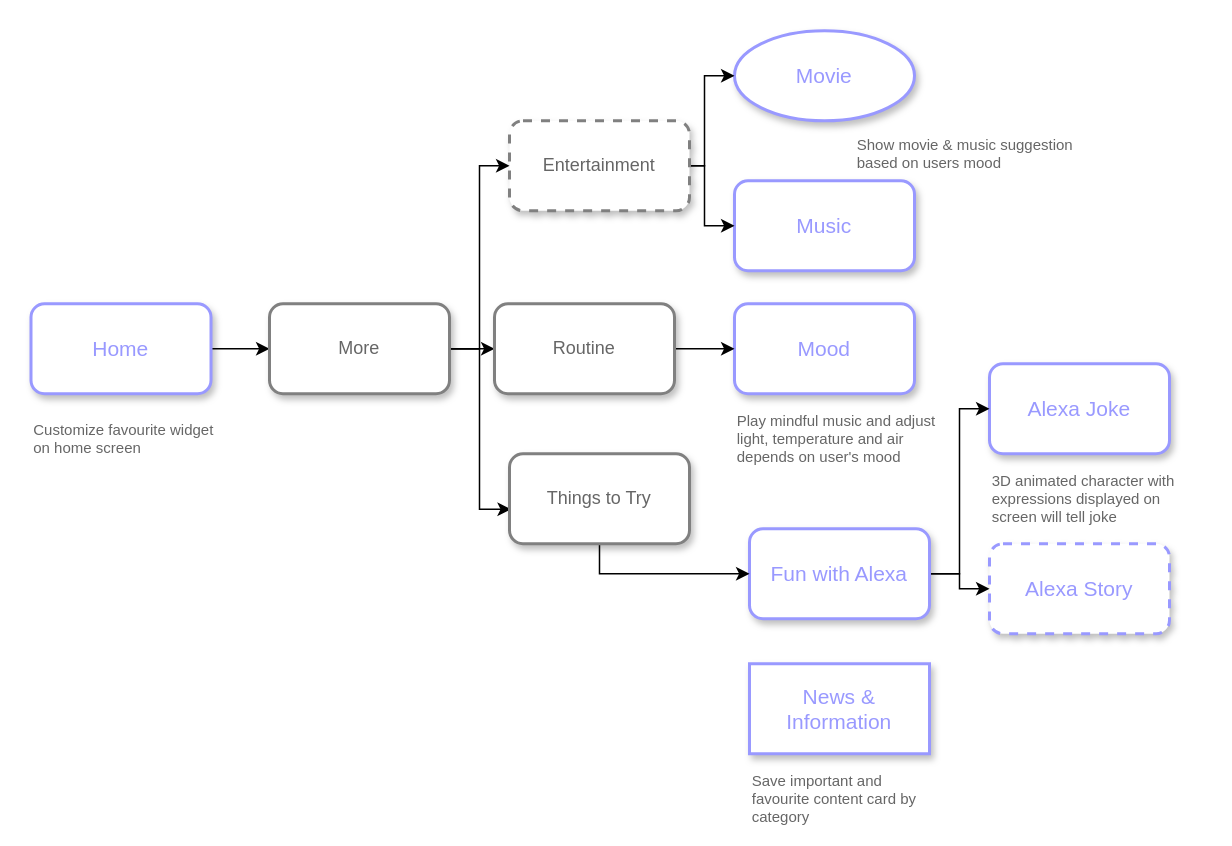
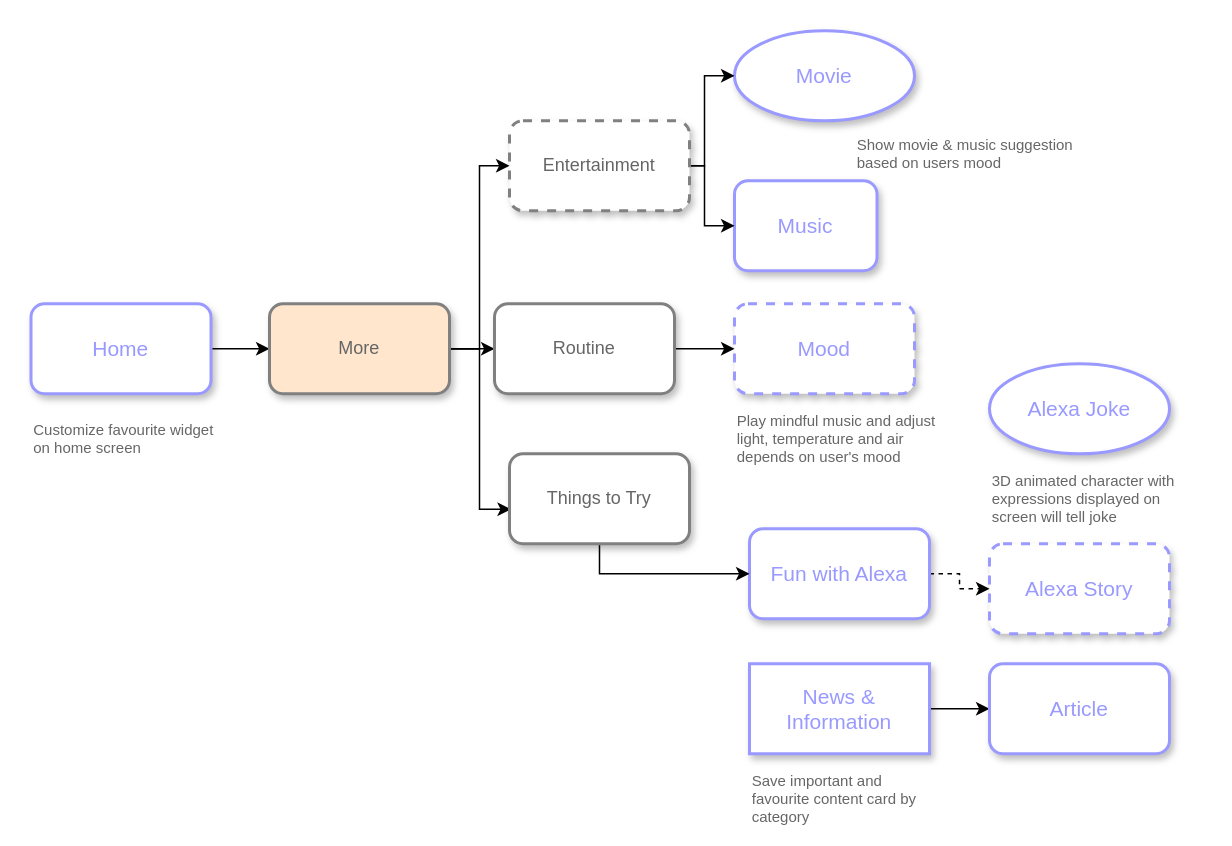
- <mxCell id="5" value="&lt;font style=&quot;font-size: 14px;&quot;&gt;&lt;span style=&quot;font-size: 14px;&quot;&gt;Music&lt;/span&gt;&lt;/font&gt;" style="rounded=1;whiteSpace=wrap;html=1;shadow=1;sketch=0;strokeWidth=2;strokeColor=#9999FF;fontSize=14;fontColor=#9999FF;glass=0;perimeterSpacing=0;" vertex="1" parent="1"><mxGeometry x="489" y="120" width="120" height="60" as="geometry" /></mxCell>
+ <mxCell id="5" value="&lt;font style=&quot;font-size: 14px;&quot;&gt;&lt;span style=&quot;font-size: 14px;&quot;&gt;Music&lt;/span&gt;&lt;/font&gt;" style="rounded=1;whiteSpace=wrap;html=1;shadow=1;sketch=0;strokeWidth=2;strokeColor=#9999FF;fontSize=14;fontColor=#9999FF;glass=0;perimeterSpacing=0;" vertex="1" parent="1"><mxGeometry x="489" y="120" width="95" height="60" as="geometry" /></mxCell>
- <mxCell id="21" value="&lt;font color=&quot;#666666&quot;&gt;More&lt;/font&gt;" style="rounded=1;whiteSpace=wrap;html=1;shadow=1;sketch=0;strokeWidth=2;strokeColor=#808080;" vertex="1" parent="1"><mxGeometry x="179" y="202" width="120" height="60" as="geometry" /></mxCell>
+ <mxCell id="21" value="&lt;font color=&quot;#666666&quot;&gt;More&lt;/font&gt;" style="rounded=1;whiteSpace=wrap;html=1;shadow=1;sketch=0;strokeWidth=2;strokeColor=#808080;fillColor=#ffe6cc;" vertex="1" parent="1"><mxGeometry x="179" y="202" width="120" height="60" as="geometry" /></mxCell>
- <mxCell id="14" value="&lt;font style=&quot;font-size: 14px;&quot;&gt;&lt;span style=&quot;font-size: 14px;&quot;&gt;Mood&lt;/span&gt;&lt;/font&gt;" style="rounded=1;whiteSpace=wrap;html=1;shadow=1;sketch=0;strokeWidth=2;strokeColor=#9999FF;fontSize=14;fontColor=#9999FF;glass=0;perimeterSpacing=0;" vertex="1" parent="1"><mxGeometry x="489" y="202" width="120" height="60" as="geometry" /></mxCell>
+ <mxCell id="14" value="&lt;font style=&quot;font-size: 14px;&quot;&gt;&lt;span style=&quot;font-size: 14px;&quot;&gt;Mood&lt;/span&gt;&lt;/font&gt;" style="rounded=1;whiteSpace=wrap;html=1;shadow=1;sketch=0;strokeWidth=2;strokeColor=#9999FF;fontSize=14;fontColor=#9999FF;glass=0;perimeterSpacing=0;dashed=1;" vertex="1" parent="1"><mxGeometry x="489" y="202" width="120" height="60" as="geometry" /></mxCell>
- <mxCell id="10" value="&lt;font style=&quot;font-size: 14px;&quot;&gt;&lt;span style=&quot;font-size: 14px;&quot;&gt;Alexa Joke&lt;/span&gt;&lt;/font&gt;" style="rounded=1;whiteSpace=wrap;html=1;shadow=1;sketch=0;strokeWidth=2;strokeColor=#9999FF;fontSize=14;fontColor=#9999FF;glass=0;perimeterSpacing=0;" vertex="1" parent="1"><mxGeometry x="659" y="242" width="120" height="60" as="geometry" /></mxCell>
+ <mxCell id="10" value="&lt;font style=&quot;font-size: 14px;&quot;&gt;&lt;span style=&quot;font-size: 14px;&quot;&gt;Alexa Joke&lt;/span&gt;&lt;/font&gt;" style="ellipse;whiteSpace=wrap;html=1;shadow=1;sketch=0;strokeWidth=2;strokeColor=#9999FF;fontSize=14;fontColor=#9999FF;glass=0;perimeterSpacing=0;" vertex="1" parent="1"><mxGeometry x="659" y="242" width="120" height="60" as="geometry" /></mxCell>
- <mxCell id="11" style="edgeStyle=orthogonalEdgeStyle;rounded=0;orthogonalLoop=1;jettySize=auto;html=1;entryX=0;entryY=0.5;entryDx=0;entryDy=0;fontSize=14;" edge="1" parent="1" source="13" target="10"><mxGeometry relative="1" as="geometry" /></mxCell>
- <mxCell id="12" style="edgeStyle=orthogonalEdgeStyle;rounded=0;orthogonalLoop=1;jettySize=auto;html=1;entryX=0;entryY=0.5;entryDx=0;entryDy=0;fontSize=14;" edge="1" parent="1" source="13" target="9"><mxGeometry relative="1" as="geometry" /></mxCell>
+ <mxCell id="12" style="edgeStyle=orthogonalEdgeStyle;rounded=0;orthogonalLoop=1;jettySize=auto;html=1;entryX=0;entryY=0.5;entryDx=0;entryDy=0;fontSize=14;dashed=1;" edge="1" parent="1" source="13" target="9"><mxGeometry relative="1" as="geometry" /></mxCell>
+ <mxCell id="6" style="edgeStyle=orthogonalEdgeStyle;rounded=0;orthogonalLoop=1;jettySize=auto;html=1;fontSize=14;" edge="1" parent="1" source="7" target="8"><mxGeometry relative="1" as="geometry" /></mxCell>
+ <mxCell id="8" value="&lt;font style=&quot;font-size: 14px;&quot;&gt;&lt;span style=&quot;font-size: 14px;&quot;&gt;Article&lt;/span&gt;&lt;/font&gt;" style="rounded=1;whiteSpace=wrap;html=1;shadow=1;sketch=0;strokeWidth=2;strokeColor=#9999FF;fontSize=14;fontColor=#9999FF;glass=0;perimeterSpacing=0;" vertex="1" parent="1"><mxGeometry x="659" y="442" width="120" height="60" as="geometry" /></mxCell>
